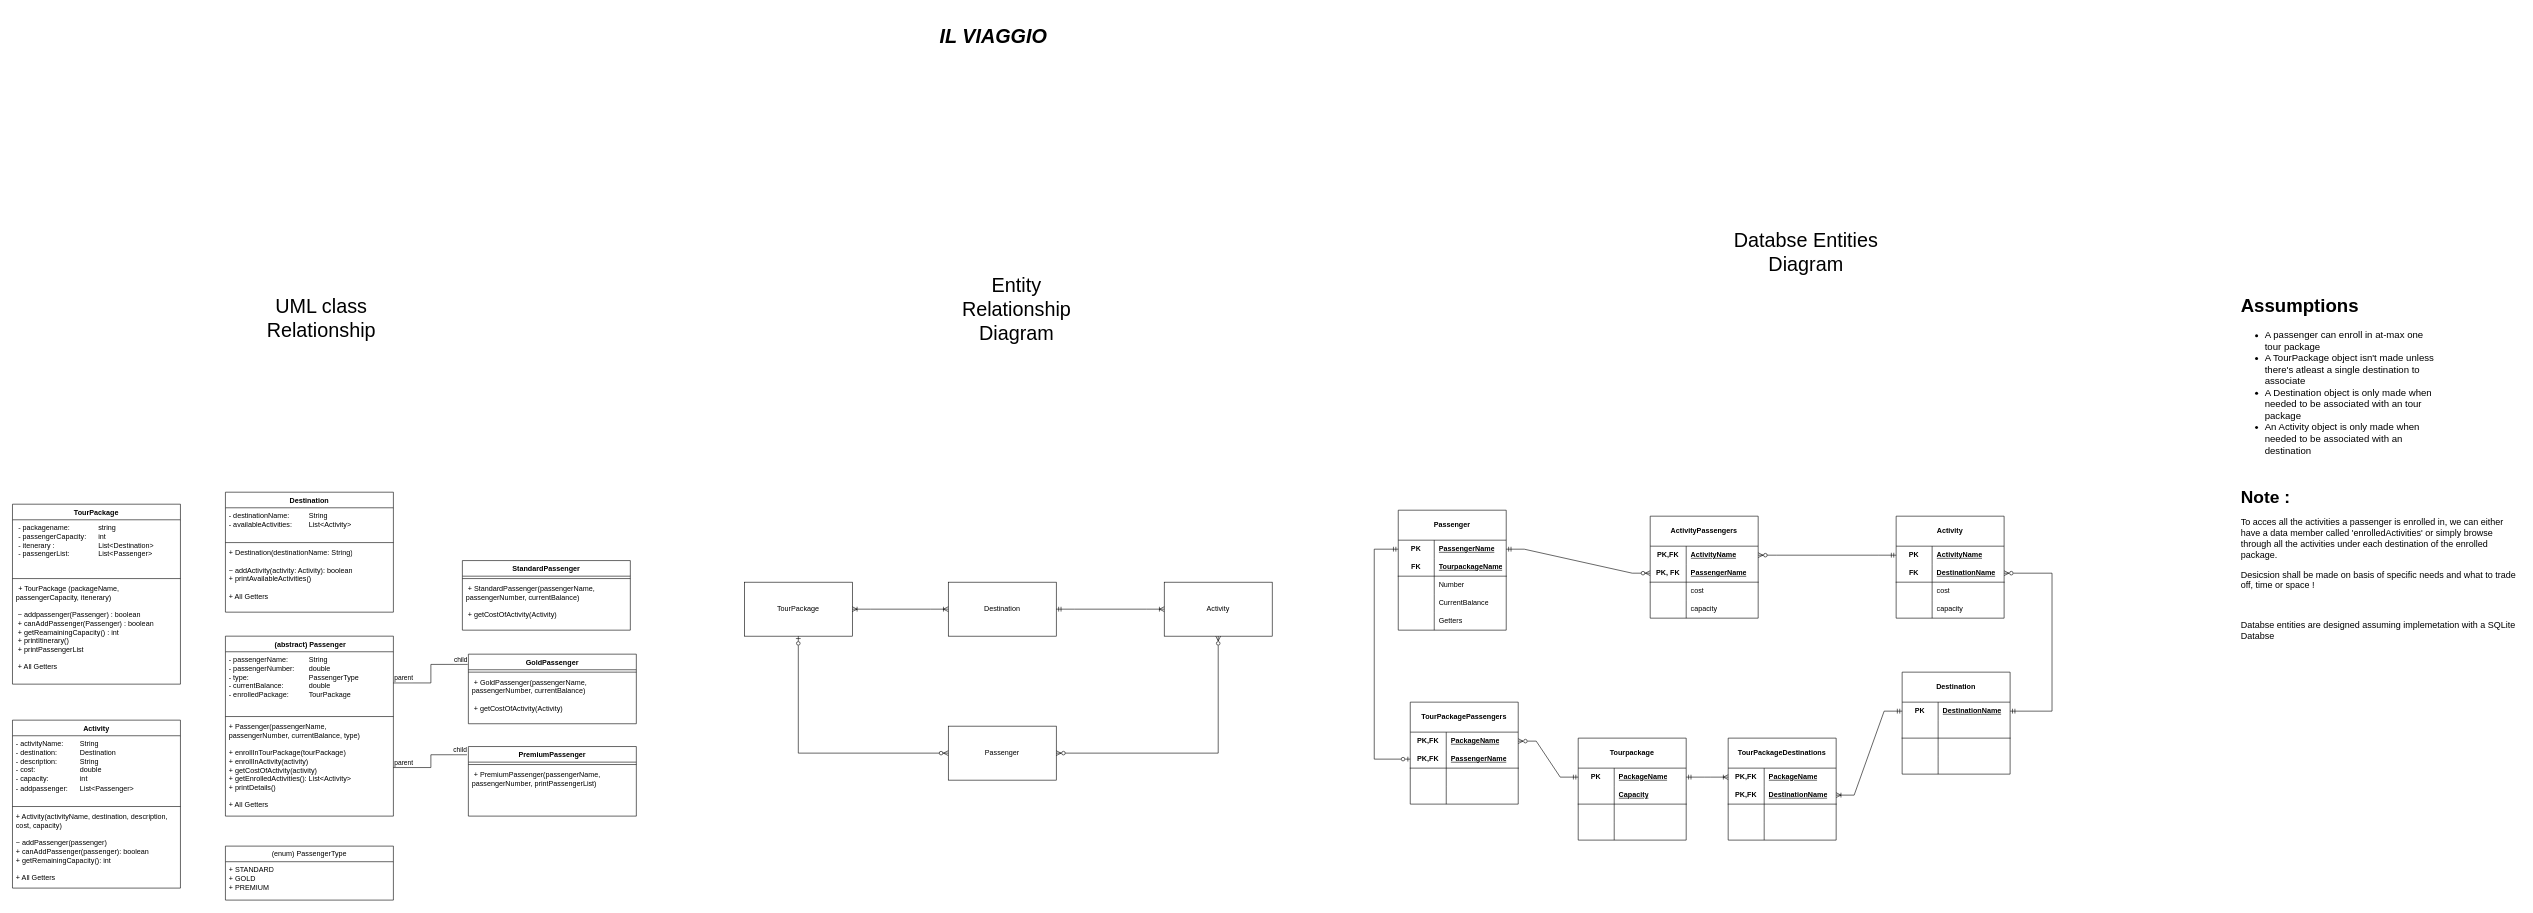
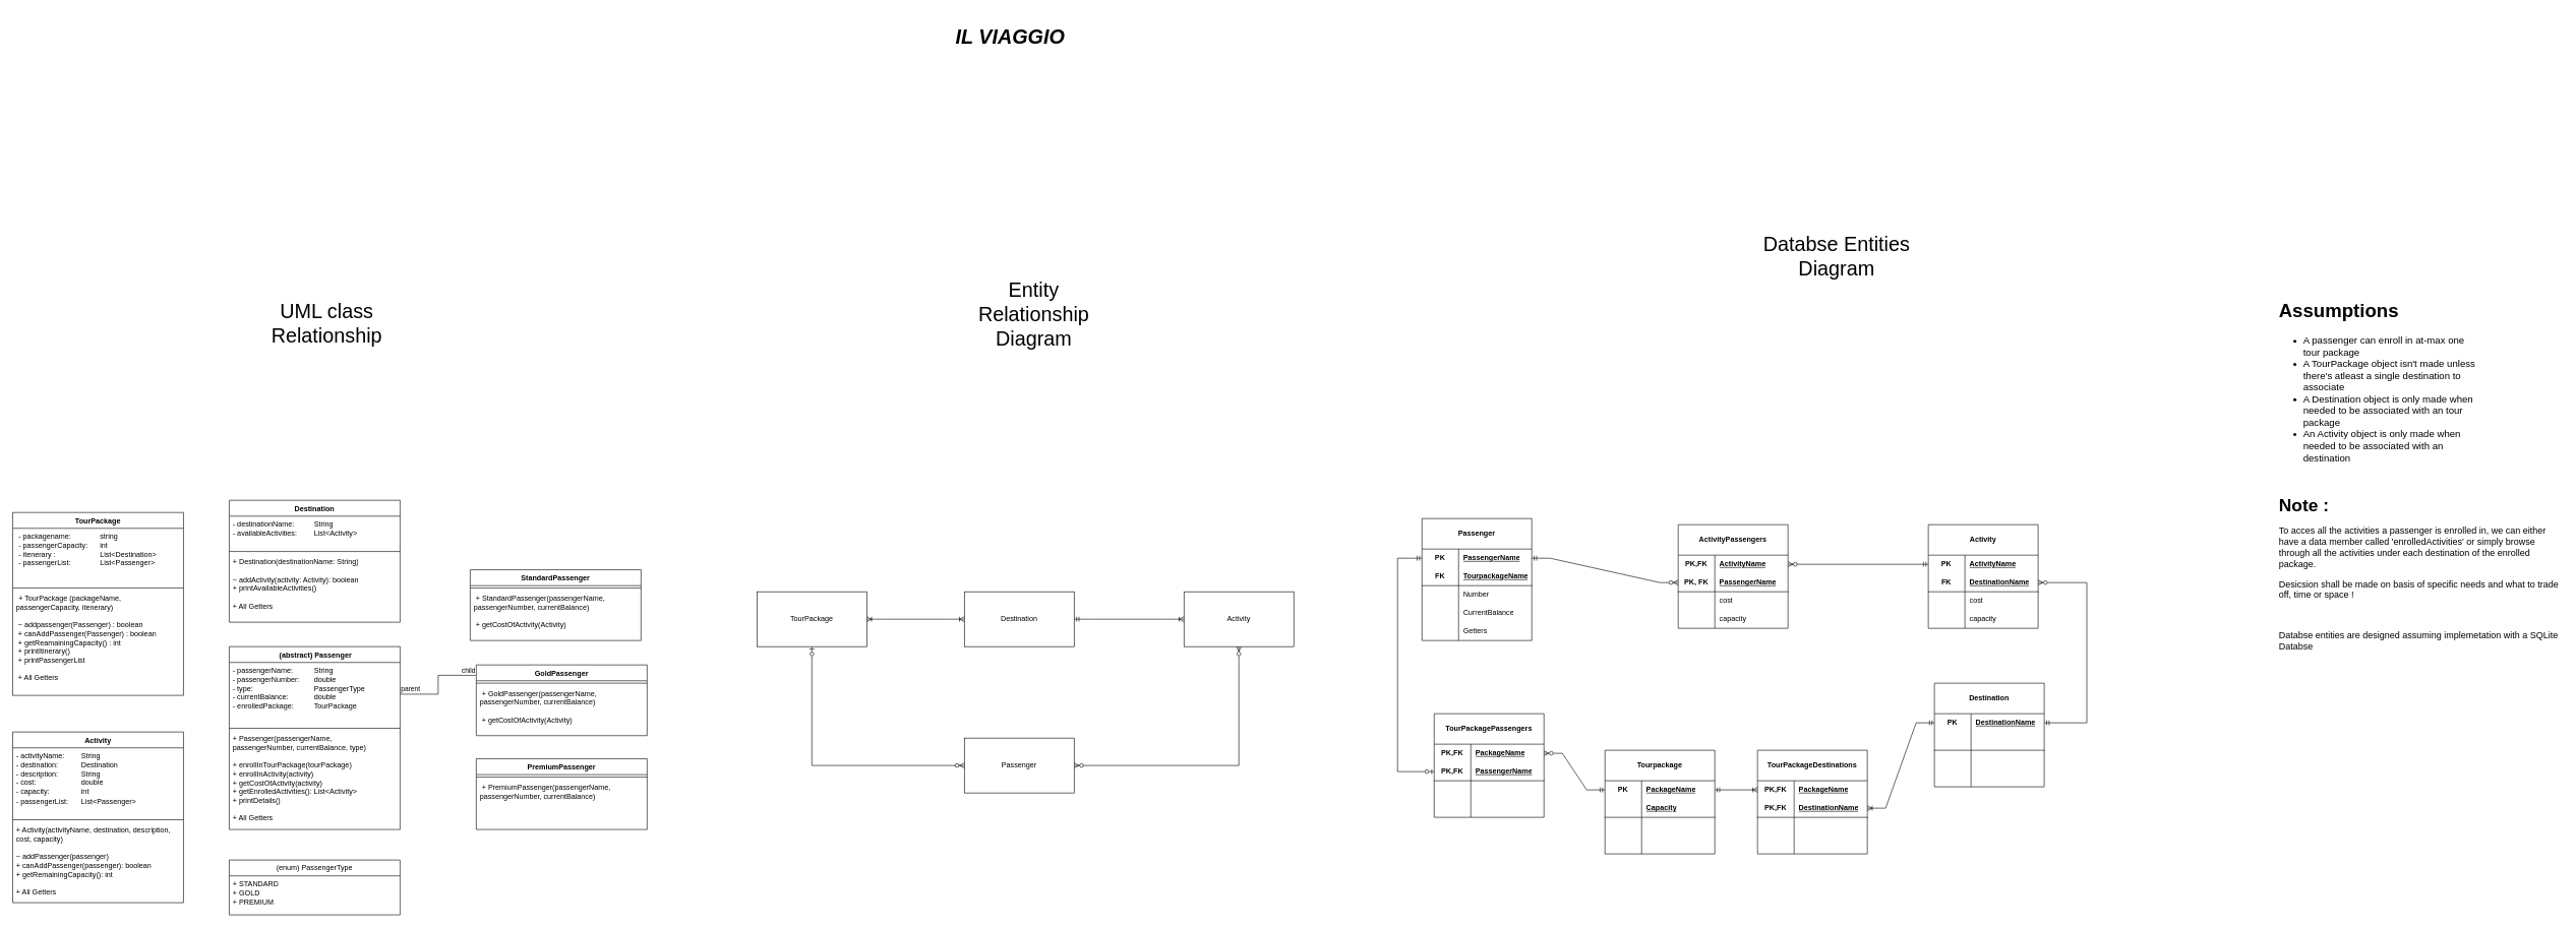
- <mxCell id="147" value="" style="endArrow=none;html=1;edgeStyle=orthogonalEdgeStyle;rounded=0;entryX=-0.008;entryY=0.118;entryDx=0;entryDy=0;entryPerimeter=0;" parent="1" source="13" target="141" edge="1"><mxGeometry relative="1" as="geometry"><mxPoint x="690" y="1240" as="sourcePoint" /><mxPoint x="789" y="1117" as="targetPoint" /></mxGeometry></mxCell>
- <mxCell id="148" value="parent" style="edgeLabel;resizable=0;html=1;align=left;verticalAlign=bottom;" parent="147" connectable="0" vertex="1"><mxGeometry x="-1" relative="1" as="geometry" /></mxCell>
- <mxCell id="149" value="child" style="edgeLabel;resizable=0;html=1;align=right;verticalAlign=bottom;" parent="147" connectable="0" vertex="1"><mxGeometry x="1" relative="1" as="geometry" /></mxCell>
- <mxCell id="7" value="- activityName: &lt;span style=&quot;white-space: pre;&quot;&gt;&#09;&lt;/span&gt;String&lt;br&gt;    - destination: &lt;span style=&quot;white-space: pre;&quot;&gt;&#09;&lt;/span&gt;&lt;span style=&quot;white-space: pre;&quot;&gt;&#09;&lt;/span&gt;Destination&lt;br&gt;    - description: &lt;span style=&quot;white-space: pre;&quot;&gt;&#09;&lt;/span&gt;&lt;span style=&quot;white-space: pre;&quot;&gt;&#09;&lt;/span&gt;String&lt;br&gt;- cost:&amp;nbsp;&lt;span style=&quot;white-space: pre;&quot;&gt;&#09;&lt;/span&gt;&lt;span style=&quot;white-space: pre;&quot;&gt;&#09;&lt;/span&gt;&lt;span style=&quot;white-space: pre;&quot;&gt;&#09;&lt;/span&gt;double&lt;br&gt;- capacity:&lt;span style=&quot;white-space: pre;&quot;&gt;&#09;&lt;/span&gt;&lt;span style=&quot;white-space: pre;&quot;&gt;&#09;&lt;/span&gt;int&lt;br&gt;- addpassenger: &lt;span style=&quot;white-space: pre;&quot;&gt;&#09;&lt;/span&gt;List&amp;lt;Passenger&amp;gt;&lt;span style=&quot;color: rgb(255, 255, 255); font-family: &amp;quot;Söhne Mono&amp;quot;, Monaco, &amp;quot;Andale Mono&amp;quot;, &amp;quot;Ubuntu Mono&amp;quot;, monospace; font-size: 14px; background-color: rgb(13, 13, 13);&quot;&gt;&lt;br&gt;&lt;/span&gt;" style="text;strokeColor=none;fillColor=none;align=left;verticalAlign=top;spacingLeft=4;spacingRight=4;overflow=hidden;rotatable=0;points=[[0,0.5],[1,0.5]];portConstraint=eastwest;whiteSpace=wrap;html=1;" parent="6" vertex="1"><mxGeometry y="26" width="280" height="114" as="geometry" /></mxCell>
+ <mxCell id="7" value="- activityName: &lt;span style=&quot;white-space: pre;&quot;&gt;&#09;&lt;/span&gt;String&lt;br&gt;    - destination: &lt;span style=&quot;white-space: pre;&quot;&gt;&#09;&lt;/span&gt;&lt;span style=&quot;white-space: pre;&quot;&gt;&#09;&lt;/span&gt;Destination&lt;br&gt;    - description: &lt;span style=&quot;white-space: pre;&quot;&gt;&#09;&lt;/span&gt;&lt;span style=&quot;white-space: pre;&quot;&gt;&#09;&lt;/span&gt;String&lt;br&gt;- cost:&amp;nbsp;&lt;span style=&quot;white-space: pre;&quot;&gt;&#09;&lt;/span&gt;&lt;span style=&quot;white-space: pre;&quot;&gt;&#09;&lt;/span&gt;&lt;span style=&quot;white-space: pre;&quot;&gt;&#09;&lt;/span&gt;double&lt;br&gt;- capacity:&lt;span style=&quot;white-space: pre;&quot;&gt;&#09;&lt;/span&gt;&lt;span style=&quot;white-space: pre;&quot;&gt;&#09;&lt;/span&gt;int&lt;br&gt;- passengerList: &lt;span style=&quot;white-space: pre;&quot;&gt;&#09;&lt;/span&gt;List&amp;lt;Passenger&amp;gt;&lt;span style=&quot;color: rgb(255, 255, 255); font-family: &amp;quot;Söhne Mono&amp;quot;, Monaco, &amp;quot;Andale Mono&amp;quot;, &amp;quot;Ubuntu Mono&amp;quot;, monospace; font-size: 14px; background-color: rgb(13, 13, 13);&quot;&gt;&lt;br&gt;&lt;/span&gt;" style="text;strokeColor=none;fillColor=none;align=left;verticalAlign=top;spacingLeft=4;spacingRight=4;overflow=hidden;rotatable=0;points=[[0,0.5],[1,0.5]];portConstraint=eastwest;whiteSpace=wrap;html=1;" parent="6" vertex="1"><mxGeometry y="26" width="280" height="114" as="geometry" /></mxCell>
- <mxCell id="143" value="&amp;nbsp;+ PremiumPassenger(passengerName,&amp;nbsp; passengerNumber, printPassengerList)&lt;br&gt;    " style="text;strokeColor=none;fillColor=none;align=left;verticalAlign=top;spacingLeft=4;spacingRight=4;overflow=hidden;rotatable=0;points=[[0,0.5],[1,0.5]];portConstraint=eastwest;whiteSpace=wrap;html=1;" parent="141" vertex="1"><mxGeometry y="34" width="280" height="82" as="geometry" /></mxCell>
+ <mxCell id="143" value="&amp;nbsp;+ PremiumPassenger(passengerName,&amp;nbsp; passengerNumber, currentBalance)&lt;br&gt;    " style="text;strokeColor=none;fillColor=none;align=left;verticalAlign=top;spacingLeft=4;spacingRight=4;overflow=hidden;rotatable=0;points=[[0,0.5],[1,0.5]];portConstraint=eastwest;whiteSpace=wrap;html=1;" parent="141" vertex="1"><mxGeometry y="34" width="280" height="82" as="geometry" /></mxCell>
